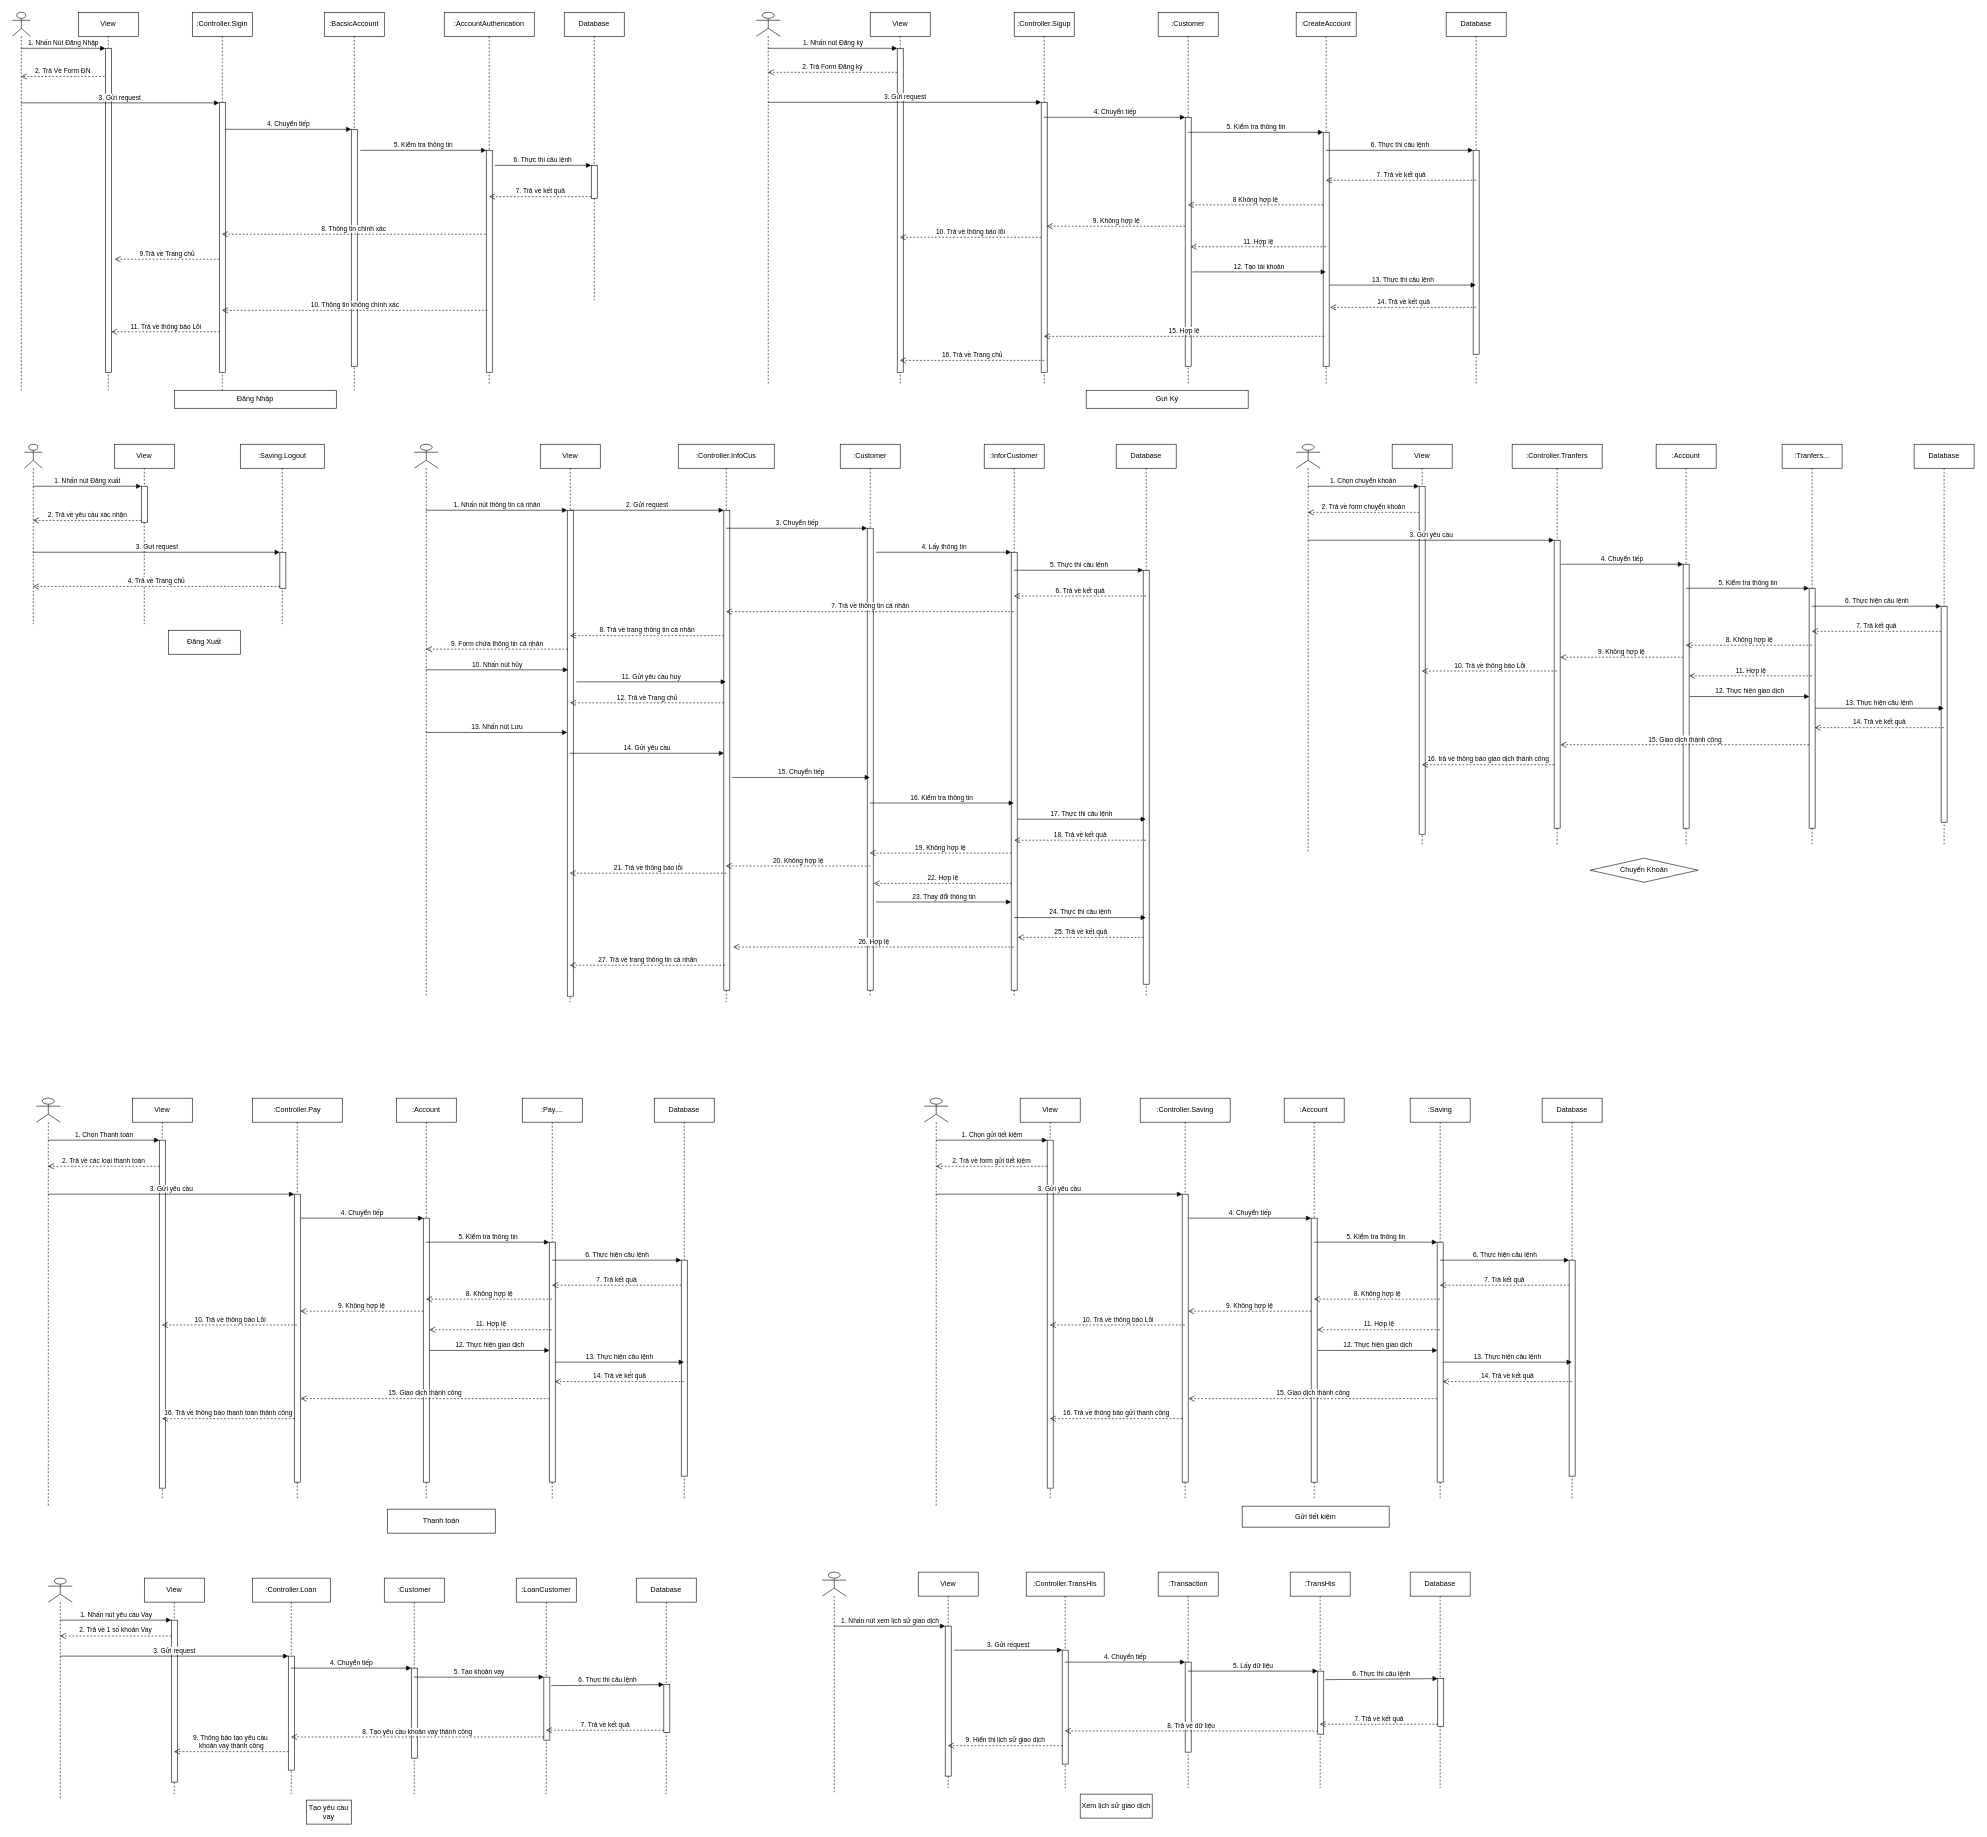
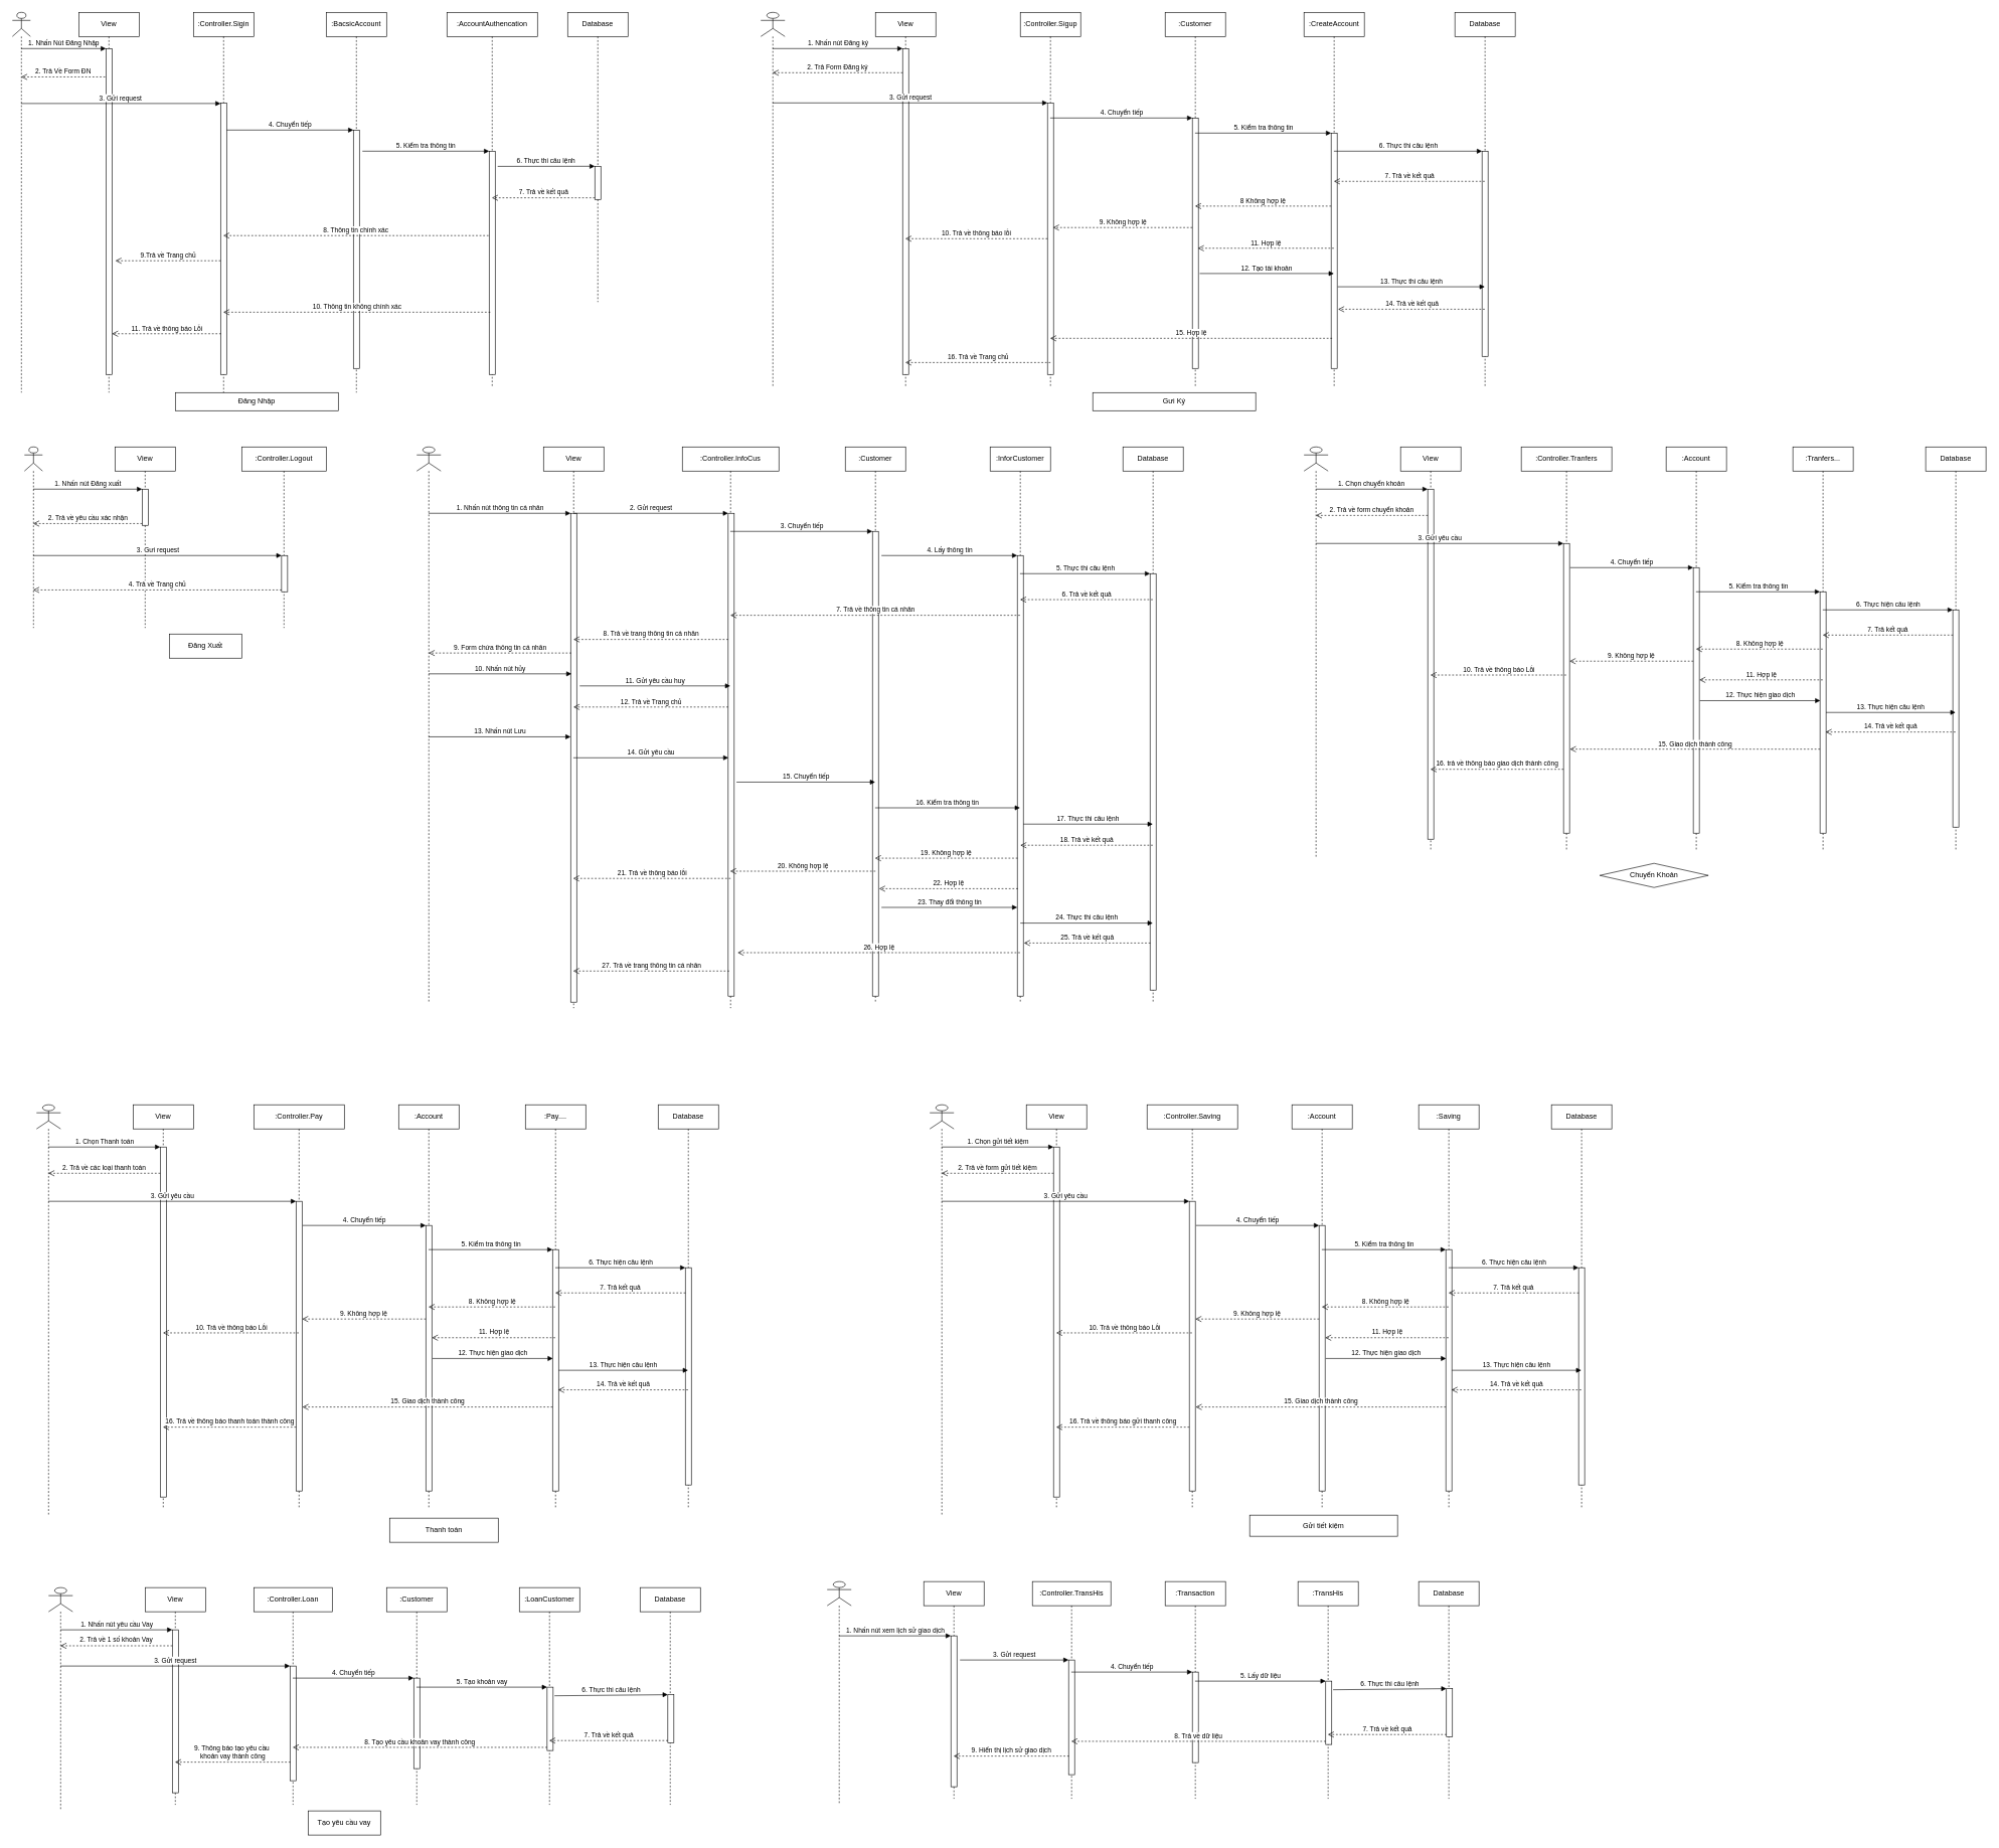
- <mxCell id="56" value=":Saving.Logout" style="shape=umlLifeline;perimeter=lifelinePerimeter;whiteSpace=wrap;html=1;container=1;collapsible=0;recursiveResize=0;outlineConnect=0;" parent="1" vertex="1"><mxGeometry x="400" y="740" width="140" height="300" as="geometry" /></mxCell>
+ <mxCell id="56" value=":Controller.Logout" style="shape=umlLifeline;perimeter=lifelinePerimeter;whiteSpace=wrap;html=1;container=1;collapsible=0;recursiveResize=0;outlineConnect=0;" parent="1" vertex="1"><mxGeometry x="400" y="740" width="140" height="300" as="geometry" /></mxCell>
- <mxCell id="225" value="Xem lịch sử giao dịch" style="rounded=0;whiteSpace=wrap;html=1;" parent="1" vertex="1"><mxGeometry x="1800" y="2990" width="120" height="40" as="geometry" /></mxCell>
- <mxCell id="205" value="Tạo yêu cầu vay" style="rounded=0;whiteSpace=wrap;html=1;" parent="1" vertex="1"><mxGeometry x="510" y="3000" width="75" height="40" as="geometry" /></mxCell>
+ <mxCell id="205" value="Tạo yêu cầu vay" style="rounded=0;whiteSpace=wrap;html=1;" parent="1" vertex="1"><mxGeometry x="510" y="3000" width="120" height="40" as="geometry" /></mxCell>
